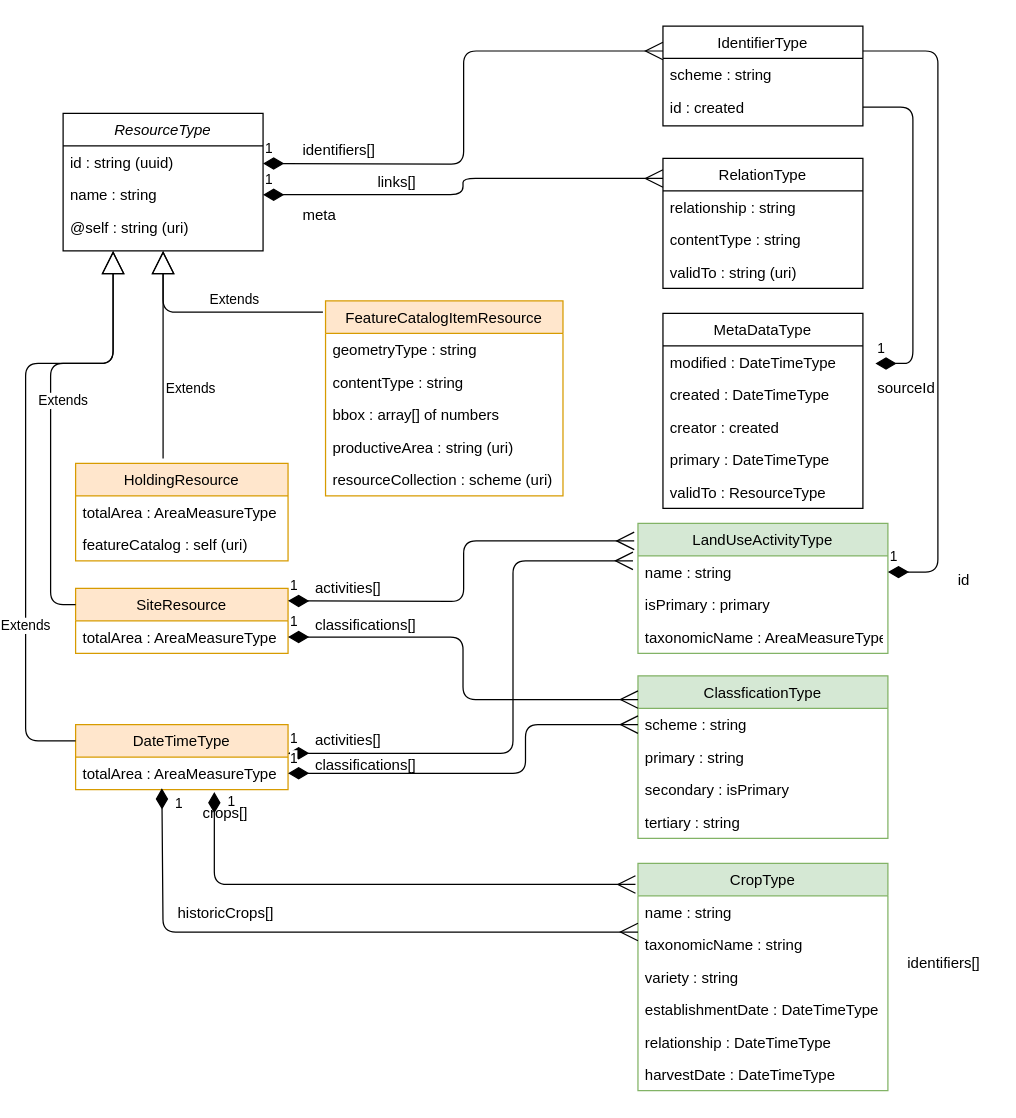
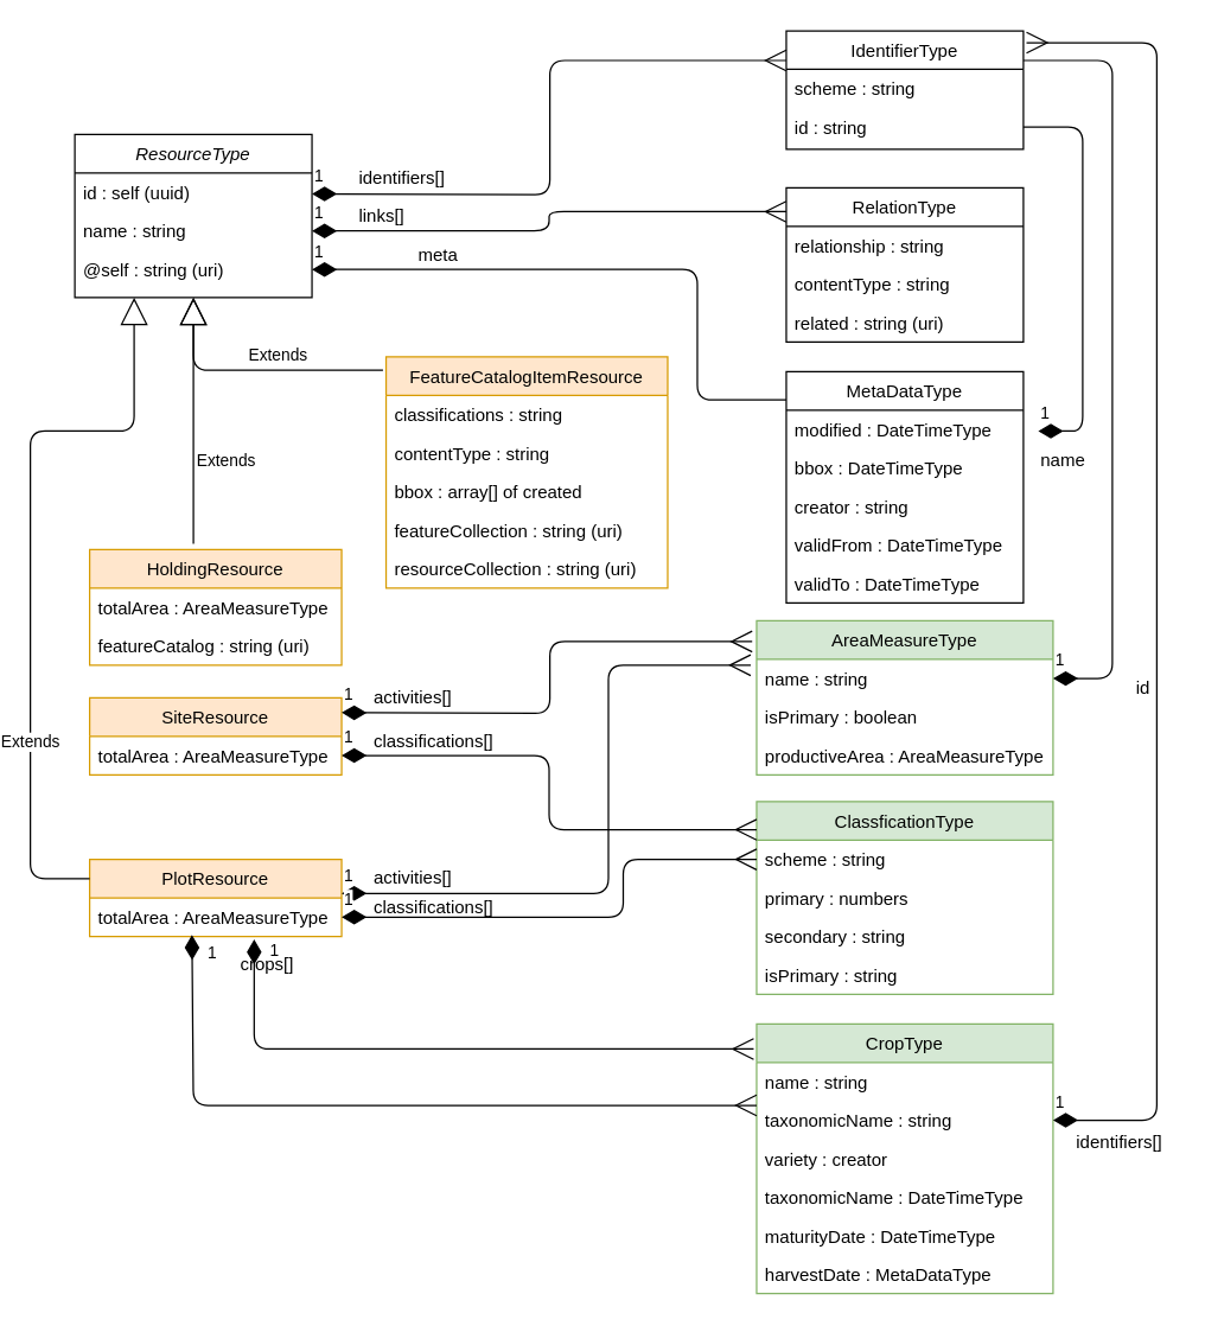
- <mxCell id="17" value="id : created" style="text;align=left;verticalAlign=top;spacingLeft=4;spacingRight=4;overflow=hidden;rotatable=0;points=[[0,0.5],[1,0.5]];portConstraint=eastwest;rounded=0;shadow=0;html=0;" parent="15" vertex="1"><mxGeometry y="52" width="160" height="26" as="geometry" /></mxCell>
+ <mxCell id="17" value="id : string" style="text;align=left;verticalAlign=top;spacingLeft=4;spacingRight=4;overflow=hidden;rotatable=0;points=[[0,0.5],[1,0.5]];portConstraint=eastwest;rounded=0;shadow=0;html=0;" parent="15" vertex="1"><mxGeometry y="52" width="160" height="26" as="geometry" /></mxCell>
- <mxCell id="3" value="id : string (uuid)" style="text;align=left;verticalAlign=top;spacingLeft=4;spacingRight=4;overflow=hidden;rotatable=0;points=[[0,0.5],[1,0.5]];portConstraint=eastwest;" parent="2" vertex="1"><mxGeometry y="26" width="160" height="26" as="geometry" /></mxCell>
+ <mxCell id="3" value="id : self (uuid)" style="text;align=left;verticalAlign=top;spacingLeft=4;spacingRight=4;overflow=hidden;rotatable=0;points=[[0,0.5],[1,0.5]];portConstraint=eastwest;" parent="2" vertex="1"><mxGeometry y="26" width="160" height="26" as="geometry" /></mxCell>
- <mxCell id="31" value="links[]" style="text;html=1;strokeColor=none;fillColor=none;align=left;verticalAlign=middle;whiteSpace=wrap;rounded=0;" parent="1" vertex="1"><mxGeometry x="300" y="135" width="50" height="20" as="geometry" /></mxCell>
+ <mxCell id="31" value="links[]" style="text;html=1;strokeColor=none;fillColor=none;align=left;verticalAlign=middle;whiteSpace=wrap;rounded=0;" parent="1" vertex="1"><mxGeometry x="240" y="135" width="50" height="20" as="geometry" /></mxCell>
- <mxCell id="35" value="meta" style="text;html=1;strokeColor=none;fillColor=none;align=left;verticalAlign=middle;whiteSpace=wrap;rounded=0;" parent="1" vertex="1"><mxGeometry x="240" y="162" width="50" height="20" as="geometry" /></mxCell>
+ <mxCell id="35" value="meta" style="text;html=1;strokeColor=none;fillColor=none;align=left;verticalAlign=middle;whiteSpace=wrap;rounded=0;" parent="1" vertex="1"><mxGeometry x="280" y="162" width="50" height="20" as="geometry" /></mxCell>
+ <mxCell id="34" value="1" style="endArrow=none;html=1;endSize=12;startArrow=diamondThin;startSize=14;startFill=1;edgeStyle=orthogonalEdgeStyle;align=left;verticalAlign=bottom;exitX=1;exitY=0.5;exitDx=0;exitDy=0;entryX=0;entryY=0.122;entryDx=0;entryDy=0;entryPerimeter=0;endFill=0;" parent="1" source="5" target="25" edge="1"><mxGeometry x="-1" y="3" relative="1" as="geometry"><mxPoint x="260" y="190" as="sourcePoint" /><mxPoint x="420" y="190" as="targetPoint" /><Array as="points"><mxPoint x="470" y="181" /><mxPoint x="470" y="269" /></Array></mxGeometry></mxCell>
- <mxCell id="23" value="validTo : string (uri)" style="text;strokeColor=none;fillColor=none;align=left;verticalAlign=top;spacingLeft=4;spacingRight=4;overflow=hidden;rotatable=0;points=[[0,0.5],[1,0.5]];portConstraint=eastwest;" parent="20" vertex="1"><mxGeometry y="78" width="160" height="26" as="geometry" /></mxCell>
+ <mxCell id="23" value="related : string (uri)" style="text;strokeColor=none;fillColor=none;align=left;verticalAlign=top;spacingLeft=4;spacingRight=4;overflow=hidden;rotatable=0;points=[[0,0.5],[1,0.5]];portConstraint=eastwest;" parent="20" vertex="1"><mxGeometry y="78" width="160" height="26" as="geometry" /></mxCell>
- <mxCell id="10" value="geometryType : string" style="text;align=left;verticalAlign=top;spacingLeft=4;spacingRight=4;overflow=hidden;rotatable=0;points=[[0,0.5],[1,0.5]];portConstraint=eastwest;" parent="9" vertex="1"><mxGeometry y="26" width="190" height="26" as="geometry" /></mxCell>
+ <mxCell id="10" value="classifications : string" style="text;align=left;verticalAlign=top;spacingLeft=4;spacingRight=4;overflow=hidden;rotatable=0;points=[[0,0.5],[1,0.5]];portConstraint=eastwest;" parent="9" vertex="1"><mxGeometry y="26" width="190" height="26" as="geometry" /></mxCell>
- <mxCell id="33" value="sourceId" style="text;html=1;strokeColor=none;fillColor=none;align=left;verticalAlign=middle;whiteSpace=wrap;rounded=0;" parent="1" vertex="1"><mxGeometry x="700" y="300" width="40" height="20" as="geometry" /></mxCell>
+ <mxCell id="33" value="name" style="text;html=1;strokeColor=none;fillColor=none;align=left;verticalAlign=middle;whiteSpace=wrap;rounded=0;" parent="1" vertex="1"><mxGeometry x="700" y="300" width="40" height="20" as="geometry" /></mxCell>
- <mxCell id="27" value="created : DateTimeType" style="text;strokeColor=none;fillColor=none;align=left;verticalAlign=top;spacingLeft=4;spacingRight=4;overflow=hidden;rotatable=0;points=[[0,0.5],[1,0.5]];portConstraint=eastwest;" parent="25" vertex="1"><mxGeometry y="52" width="160" height="26" as="geometry" /></mxCell>
+ <mxCell id="27" value="bbox : DateTimeType" style="text;strokeColor=none;fillColor=none;align=left;verticalAlign=top;spacingLeft=4;spacingRight=4;overflow=hidden;rotatable=0;points=[[0,0.5],[1,0.5]];portConstraint=eastwest;" parent="25" vertex="1"><mxGeometry y="52" width="160" height="26" as="geometry" /></mxCell>
- <mxCell id="12" value="bbox : array[] of numbers" style="text;align=left;verticalAlign=top;spacingLeft=4;spacingRight=4;overflow=hidden;rotatable=0;points=[[0,0.5],[1,0.5]];portConstraint=eastwest;" parent="9" vertex="1"><mxGeometry y="78" width="190" height="26" as="geometry" /></mxCell>
+ <mxCell id="12" value="bbox : array[] of created" style="text;align=left;verticalAlign=top;spacingLeft=4;spacingRight=4;overflow=hidden;rotatable=0;points=[[0,0.5],[1,0.5]];portConstraint=eastwest;" parent="9" vertex="1"><mxGeometry y="78" width="190" height="26" as="geometry" /></mxCell>
- <mxCell id="28" value="creator : created" style="text;strokeColor=none;fillColor=none;align=left;verticalAlign=top;spacingLeft=4;spacingRight=4;overflow=hidden;rotatable=0;points=[[0,0.5],[1,0.5]];portConstraint=eastwest;" parent="25" vertex="1"><mxGeometry y="78" width="160" height="26" as="geometry" /></mxCell>
+ <mxCell id="28" value="creator : string" style="text;strokeColor=none;fillColor=none;align=left;verticalAlign=top;spacingLeft=4;spacingRight=4;overflow=hidden;rotatable=0;points=[[0,0.5],[1,0.5]];portConstraint=eastwest;" parent="25" vertex="1"><mxGeometry y="78" width="160" height="26" as="geometry" /></mxCell>
- <mxCell id="13" value="productiveArea : string (uri)" style="text;align=left;verticalAlign=top;spacingLeft=4;spacingRight=4;overflow=hidden;rotatable=0;points=[[0,0.5],[1,0.5]];portConstraint=eastwest;" parent="9" vertex="1"><mxGeometry y="104" width="190" height="26" as="geometry" /></mxCell>
+ <mxCell id="13" value="featureCollection : string (uri)" style="text;align=left;verticalAlign=top;spacingLeft=4;spacingRight=4;overflow=hidden;rotatable=0;points=[[0,0.5],[1,0.5]];portConstraint=eastwest;" parent="9" vertex="1"><mxGeometry y="104" width="190" height="26" as="geometry" /></mxCell>
- <mxCell id="29" value="primary : DateTimeType" style="text;strokeColor=none;fillColor=none;align=left;verticalAlign=top;spacingLeft=4;spacingRight=4;overflow=hidden;rotatable=0;points=[[0,0.5],[1,0.5]];portConstraint=eastwest;" parent="25" vertex="1"><mxGeometry y="104" width="160" height="26" as="geometry" /></mxCell>
+ <mxCell id="29" value="validFrom : DateTimeType" style="text;strokeColor=none;fillColor=none;align=left;verticalAlign=top;spacingLeft=4;spacingRight=4;overflow=hidden;rotatable=0;points=[[0,0.5],[1,0.5]];portConstraint=eastwest;" parent="25" vertex="1"><mxGeometry y="104" width="160" height="26" as="geometry" /></mxCell>
+ <mxCell id="62" value="1" style="endArrow=ERmany;html=1;endSize=12;startArrow=diamondThin;startSize=14;startFill=1;edgeStyle=orthogonalEdgeStyle;align=left;verticalAlign=bottom;exitX=1;exitY=0.5;exitDx=0;exitDy=0;entryX=1.013;entryY=0.1;entryDx=0;entryDy=0;entryPerimeter=0;endFill=0;" parent="1" source="57" target="15" edge="1"><mxGeometry x="-1" y="3" relative="1" as="geometry"><mxPoint x="740" y="740" as="sourcePoint" /><mxPoint x="810" y="140" as="targetPoint" /><Array as="points"><mxPoint x="780" y="755" /><mxPoint x="780" y="28" /></Array></mxGeometry></mxCell>
- <mxCell id="14" value="resourceCollection : scheme (uri)" style="text;align=left;verticalAlign=top;spacingLeft=4;spacingRight=4;overflow=hidden;rotatable=0;points=[[0,0.5],[1,0.5]];portConstraint=eastwest;" parent="9" vertex="1"><mxGeometry y="130" width="190" height="26" as="geometry" /></mxCell>
+ <mxCell id="14" value="resourceCollection : string (uri)" style="text;align=left;verticalAlign=top;spacingLeft=4;spacingRight=4;overflow=hidden;rotatable=0;points=[[0,0.5],[1,0.5]];portConstraint=eastwest;" parent="9" vertex="1"><mxGeometry y="130" width="190" height="26" as="geometry" /></mxCell>
- <mxCell id="30" value="validTo : ResourceType" style="text;strokeColor=none;fillColor=none;align=left;verticalAlign=top;spacingLeft=4;spacingRight=4;overflow=hidden;rotatable=0;points=[[0,0.5],[1,0.5]];portConstraint=eastwest;" parent="25" vertex="1"><mxGeometry y="130" width="160" height="26" as="geometry" /></mxCell>
+ <mxCell id="30" value="validTo : DateTimeType" style="text;strokeColor=none;fillColor=none;align=left;verticalAlign=top;spacingLeft=4;spacingRight=4;overflow=hidden;rotatable=0;points=[[0,0.5],[1,0.5]];portConstraint=eastwest;" parent="25" vertex="1"><mxGeometry y="130" width="160" height="26" as="geometry" /></mxCell>
- <mxCell id="74" value="Extends" style="endArrow=block;endSize=16;endFill=0;html=1;rounded=1;exitX=0;exitY=0.25;exitDx=0;exitDy=0;entryX=0.25;entryY=1;entryDx=0;entryDy=0;" parent="1" source="38" target="2" edge="1"><mxGeometry x="0.037" y="-10" width="160" relative="1" as="geometry"><mxPoint x="40" y="446" as="sourcePoint" /><mxPoint x="130" y="200" as="targetPoint" /><Array as="points"><mxPoint x="40" y="483" /><mxPoint x="40" y="290" /><mxPoint x="90" y="290" /></Array><mxPoint as="offset" /></mxGeometry></mxCell>
- <mxCell id="40" value="LandUseActivityType" style="swimlane;fontStyle=0;childLayout=stackLayout;horizontal=1;startSize=26;fillColor=#d5e8d4;horizontalStack=0;resizeParent=1;resizeParentMax=0;resizeLast=0;collapsible=1;marginBottom=0;strokeColor=#82b366;" parent="1" vertex="1"><mxGeometry x="510" y="418" width="200" height="104" as="geometry" /></mxCell>
+ <mxCell id="40" value="AreaMeasureType" style="swimlane;fontStyle=0;childLayout=stackLayout;horizontal=1;startSize=26;fillColor=#d5e8d4;horizontalStack=0;resizeParent=1;resizeParentMax=0;resizeLast=0;collapsible=1;marginBottom=0;strokeColor=#82b366;" parent="1" vertex="1"><mxGeometry x="510" y="418" width="200" height="104" as="geometry" /></mxCell>
- <mxCell id="8" value="featureCatalog : self (uri)" style="text;align=left;verticalAlign=top;spacingLeft=4;spacingRight=4;overflow=hidden;rotatable=0;points=[[0,0.5],[1,0.5]];portConstraint=eastwest;" parent="6" vertex="1"><mxGeometry y="52" width="170" height="26" as="geometry" /></mxCell>
+ <mxCell id="8" value="featureCatalog : string (uri)" style="text;align=left;verticalAlign=top;spacingLeft=4;spacingRight=4;overflow=hidden;rotatable=0;points=[[0,0.5],[1,0.5]];portConstraint=eastwest;" parent="6" vertex="1"><mxGeometry y="52" width="170" height="26" as="geometry" /></mxCell>
- <mxCell id="42" value="isPrimary : primary" style="text;strokeColor=none;fillColor=none;align=left;verticalAlign=top;spacingLeft=4;spacingRight=4;overflow=hidden;rotatable=0;points=[[0,0.5],[1,0.5]];portConstraint=eastwest;" parent="40" vertex="1"><mxGeometry y="52" width="200" height="26" as="geometry" /></mxCell>
+ <mxCell id="42" value="isPrimary : boolean" style="text;strokeColor=none;fillColor=none;align=left;verticalAlign=top;spacingLeft=4;spacingRight=4;overflow=hidden;rotatable=0;points=[[0,0.5],[1,0.5]];portConstraint=eastwest;" parent="40" vertex="1"><mxGeometry y="52" width="200" height="26" as="geometry" /></mxCell>
- <mxCell id="43" value="taxonomicName : AreaMeasureType" style="text;strokeColor=none;fillColor=none;align=left;verticalAlign=top;spacingLeft=4;spacingRight=4;overflow=hidden;rotatable=0;points=[[0,0.5],[1,0.5]];portConstraint=eastwest;" parent="40" vertex="1"><mxGeometry y="78" width="200" height="26" as="geometry" /></mxCell>
+ <mxCell id="43" value="productiveArea : AreaMeasureType" style="text;strokeColor=none;fillColor=none;align=left;verticalAlign=top;spacingLeft=4;spacingRight=4;overflow=hidden;rotatable=0;points=[[0,0.5],[1,0.5]];portConstraint=eastwest;" parent="40" vertex="1"><mxGeometry y="78" width="200" height="26" as="geometry" /></mxCell>
- <mxCell id="64" value="DateTimeType" style="swimlane;fontStyle=0;align=center;verticalAlign=top;childLayout=stackLayout;horizontal=1;startSize=26;horizontalStack=0;resizeParent=1;resizeLast=0;collapsible=1;marginBottom=0;rounded=0;shadow=0;strokeWidth=1;fillColor=#ffe6cc;strokeColor=#d79b00;" parent="1" vertex="1"><mxGeometry x="60" y="579" width="170" height="52" as="geometry"><mxRectangle x="130" y="380" width="160" height="26" as="alternateBounds" /></mxGeometry></mxCell>
+ <mxCell id="64" value="PlotResource" style="swimlane;fontStyle=0;align=center;verticalAlign=top;childLayout=stackLayout;horizontal=1;startSize=26;horizontalStack=0;resizeParent=1;resizeLast=0;collapsible=1;marginBottom=0;rounded=0;shadow=0;strokeWidth=1;fillColor=#ffe6cc;strokeColor=#d79b00;" parent="1" vertex="1"><mxGeometry x="60" y="579" width="170" height="52" as="geometry"><mxRectangle x="130" y="380" width="160" height="26" as="alternateBounds" /></mxGeometry></mxCell>
- <mxCell id="48" value="primary : string" style="text;strokeColor=none;fillColor=none;align=left;verticalAlign=top;spacingLeft=4;spacingRight=4;overflow=hidden;rotatable=0;points=[[0,0.5],[1,0.5]];portConstraint=eastwest;" parent="46" vertex="1"><mxGeometry y="52" width="200" height="26" as="geometry" /></mxCell>
+ <mxCell id="48" value="primary : numbers" style="text;strokeColor=none;fillColor=none;align=left;verticalAlign=top;spacingLeft=4;spacingRight=4;overflow=hidden;rotatable=0;points=[[0,0.5],[1,0.5]];portConstraint=eastwest;" parent="46" vertex="1"><mxGeometry y="52" width="200" height="26" as="geometry" /></mxCell>
- <mxCell id="49" value="secondary : isPrimary" style="text;strokeColor=none;fillColor=none;align=left;verticalAlign=top;spacingLeft=4;spacingRight=4;overflow=hidden;rotatable=0;points=[[0,0.5],[1,0.5]];portConstraint=eastwest;" parent="46" vertex="1"><mxGeometry y="78" width="200" height="26" as="geometry" /></mxCell>
+ <mxCell id="49" value="secondary : string" style="text;strokeColor=none;fillColor=none;align=left;verticalAlign=top;spacingLeft=4;spacingRight=4;overflow=hidden;rotatable=0;points=[[0,0.5],[1,0.5]];portConstraint=eastwest;" parent="46" vertex="1"><mxGeometry y="78" width="200" height="26" as="geometry" /></mxCell>
- <mxCell id="50" value="tertiary : string" style="text;strokeColor=none;fillColor=none;align=left;verticalAlign=top;spacingLeft=4;spacingRight=4;overflow=hidden;rotatable=0;points=[[0,0.5],[1,0.5]];portConstraint=eastwest;" parent="46" vertex="1"><mxGeometry y="104" width="200" height="26" as="geometry" /></mxCell>
+ <mxCell id="50" value="isPrimary : string" style="text;strokeColor=none;fillColor=none;align=left;verticalAlign=top;spacingLeft=4;spacingRight=4;overflow=hidden;rotatable=0;points=[[0,0.5],[1,0.5]];portConstraint=eastwest;" parent="46" vertex="1"><mxGeometry y="104" width="200" height="26" as="geometry" /></mxCell>
- <mxCell id="73" value="historicCrops[]" style="text;html=1;strokeColor=none;fillColor=none;align=left;verticalAlign=middle;whiteSpace=wrap;rounded=0;" parent="1" vertex="1"><mxGeometry x="140" y="720" width="40" height="20" as="geometry" /></mxCell>
- <mxCell id="58" value="variety : string" style="text;strokeColor=none;fillColor=none;align=left;verticalAlign=top;spacingLeft=4;spacingRight=4;overflow=hidden;rotatable=0;points=[[0,0.5],[1,0.5]];portConstraint=eastwest;" parent="55" vertex="1"><mxGeometry y="78" width="200" height="26" as="geometry" /></mxCell>
+ <mxCell id="58" value="variety : creator" style="text;strokeColor=none;fillColor=none;align=left;verticalAlign=top;spacingLeft=4;spacingRight=4;overflow=hidden;rotatable=0;points=[[0,0.5],[1,0.5]];portConstraint=eastwest;" parent="55" vertex="1"><mxGeometry y="78" width="200" height="26" as="geometry" /></mxCell>
- <mxCell id="59" value="establishmentDate : DateTimeType" style="text;strokeColor=none;fillColor=none;align=left;verticalAlign=top;spacingLeft=4;spacingRight=4;overflow=hidden;rotatable=0;points=[[0,0.5],[1,0.5]];portConstraint=eastwest;" parent="55" vertex="1"><mxGeometry y="104" width="200" height="26" as="geometry" /></mxCell>
+ <mxCell id="59" value="taxonomicName : DateTimeType" style="text;strokeColor=none;fillColor=none;align=left;verticalAlign=top;spacingLeft=4;spacingRight=4;overflow=hidden;rotatable=0;points=[[0,0.5],[1,0.5]];portConstraint=eastwest;" parent="55" vertex="1"><mxGeometry y="104" width="200" height="26" as="geometry" /></mxCell>
- <mxCell id="60" value="relationship : DateTimeType" style="text;strokeColor=none;fillColor=none;align=left;verticalAlign=top;spacingLeft=4;spacingRight=4;overflow=hidden;rotatable=0;points=[[0,0.5],[1,0.5]];portConstraint=eastwest;" parent="55" vertex="1"><mxGeometry y="130" width="200" height="26" as="geometry" /></mxCell>
+ <mxCell id="60" value="maturityDate : DateTimeType" style="text;strokeColor=none;fillColor=none;align=left;verticalAlign=top;spacingLeft=4;spacingRight=4;overflow=hidden;rotatable=0;points=[[0,0.5],[1,0.5]];portConstraint=eastwest;" parent="55" vertex="1"><mxGeometry y="130" width="200" height="26" as="geometry" /></mxCell>
- <mxCell id="61" value="harvestDate : DateTimeType" style="text;strokeColor=none;fillColor=none;align=left;verticalAlign=top;spacingLeft=4;spacingRight=4;overflow=hidden;rotatable=0;points=[[0,0.5],[1,0.5]];portConstraint=eastwest;" parent="55" vertex="1"><mxGeometry y="156" width="200" height="26" as="geometry" /></mxCell>
+ <mxCell id="61" value="harvestDate : MetaDataType" style="text;strokeColor=none;fillColor=none;align=left;verticalAlign=top;spacingLeft=4;spacingRight=4;overflow=hidden;rotatable=0;points=[[0,0.5],[1,0.5]];portConstraint=eastwest;" parent="55" vertex="1"><mxGeometry y="156" width="200" height="26" as="geometry" /></mxCell>
